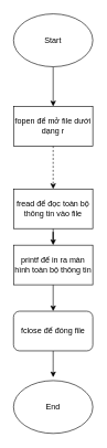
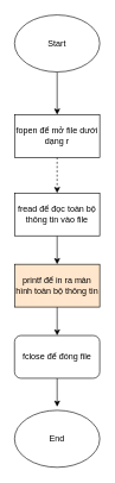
- <mxCell id="7" value="fread để đọc toàn bộ thông tin vào file" style="rounded=0;whiteSpace=wrap;html=1;" vertex="1" parent="1"><mxGeometry x="20" y="285" width="120" height="60" as="geometry" /></mxCell>
+ <mxCell id="7" value="fread để đọc toàn bộ thông tin vào file" style="rounded=0;whiteSpace=wrap;html=1;" vertex="1" parent="1"><mxGeometry x="20" y="270" width="120" height="60" as="geometry" /></mxCell>
- <mxCell id="9" value="printf để in ra màn hình toàn bộ thông tin" style="rounded=0;whiteSpace=wrap;html=1;" vertex="1" parent="1"><mxGeometry x="20" y="370" width="120" height="60" as="geometry" /></mxCell>
+ <mxCell id="9" value="printf để in ra màn hình toàn bộ thông tin" style="rounded=0;whiteSpace=wrap;html=1;fillColor=#ffe6cc;" vertex="1" parent="1"><mxGeometry x="20" y="370" width="120" height="60" as="geometry" /></mxCell>
